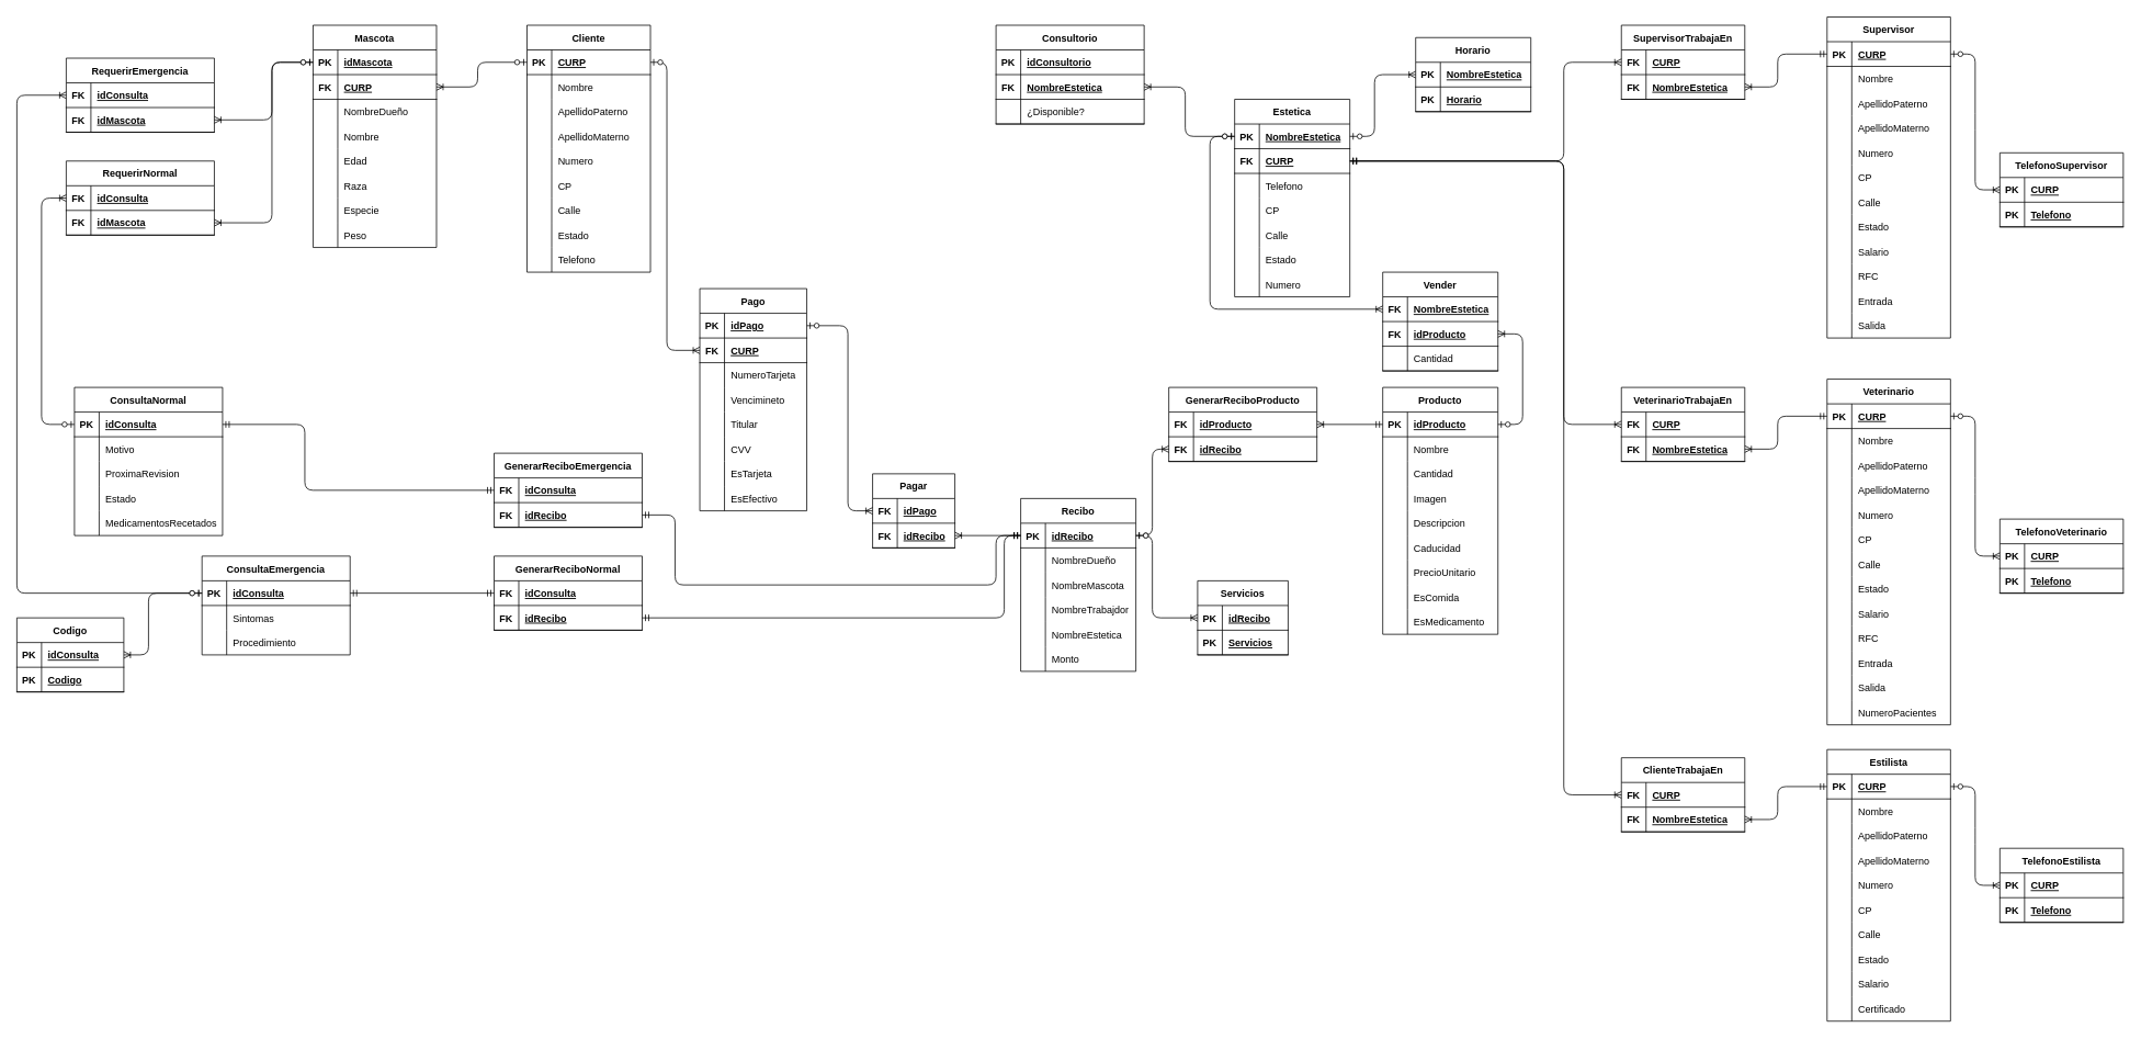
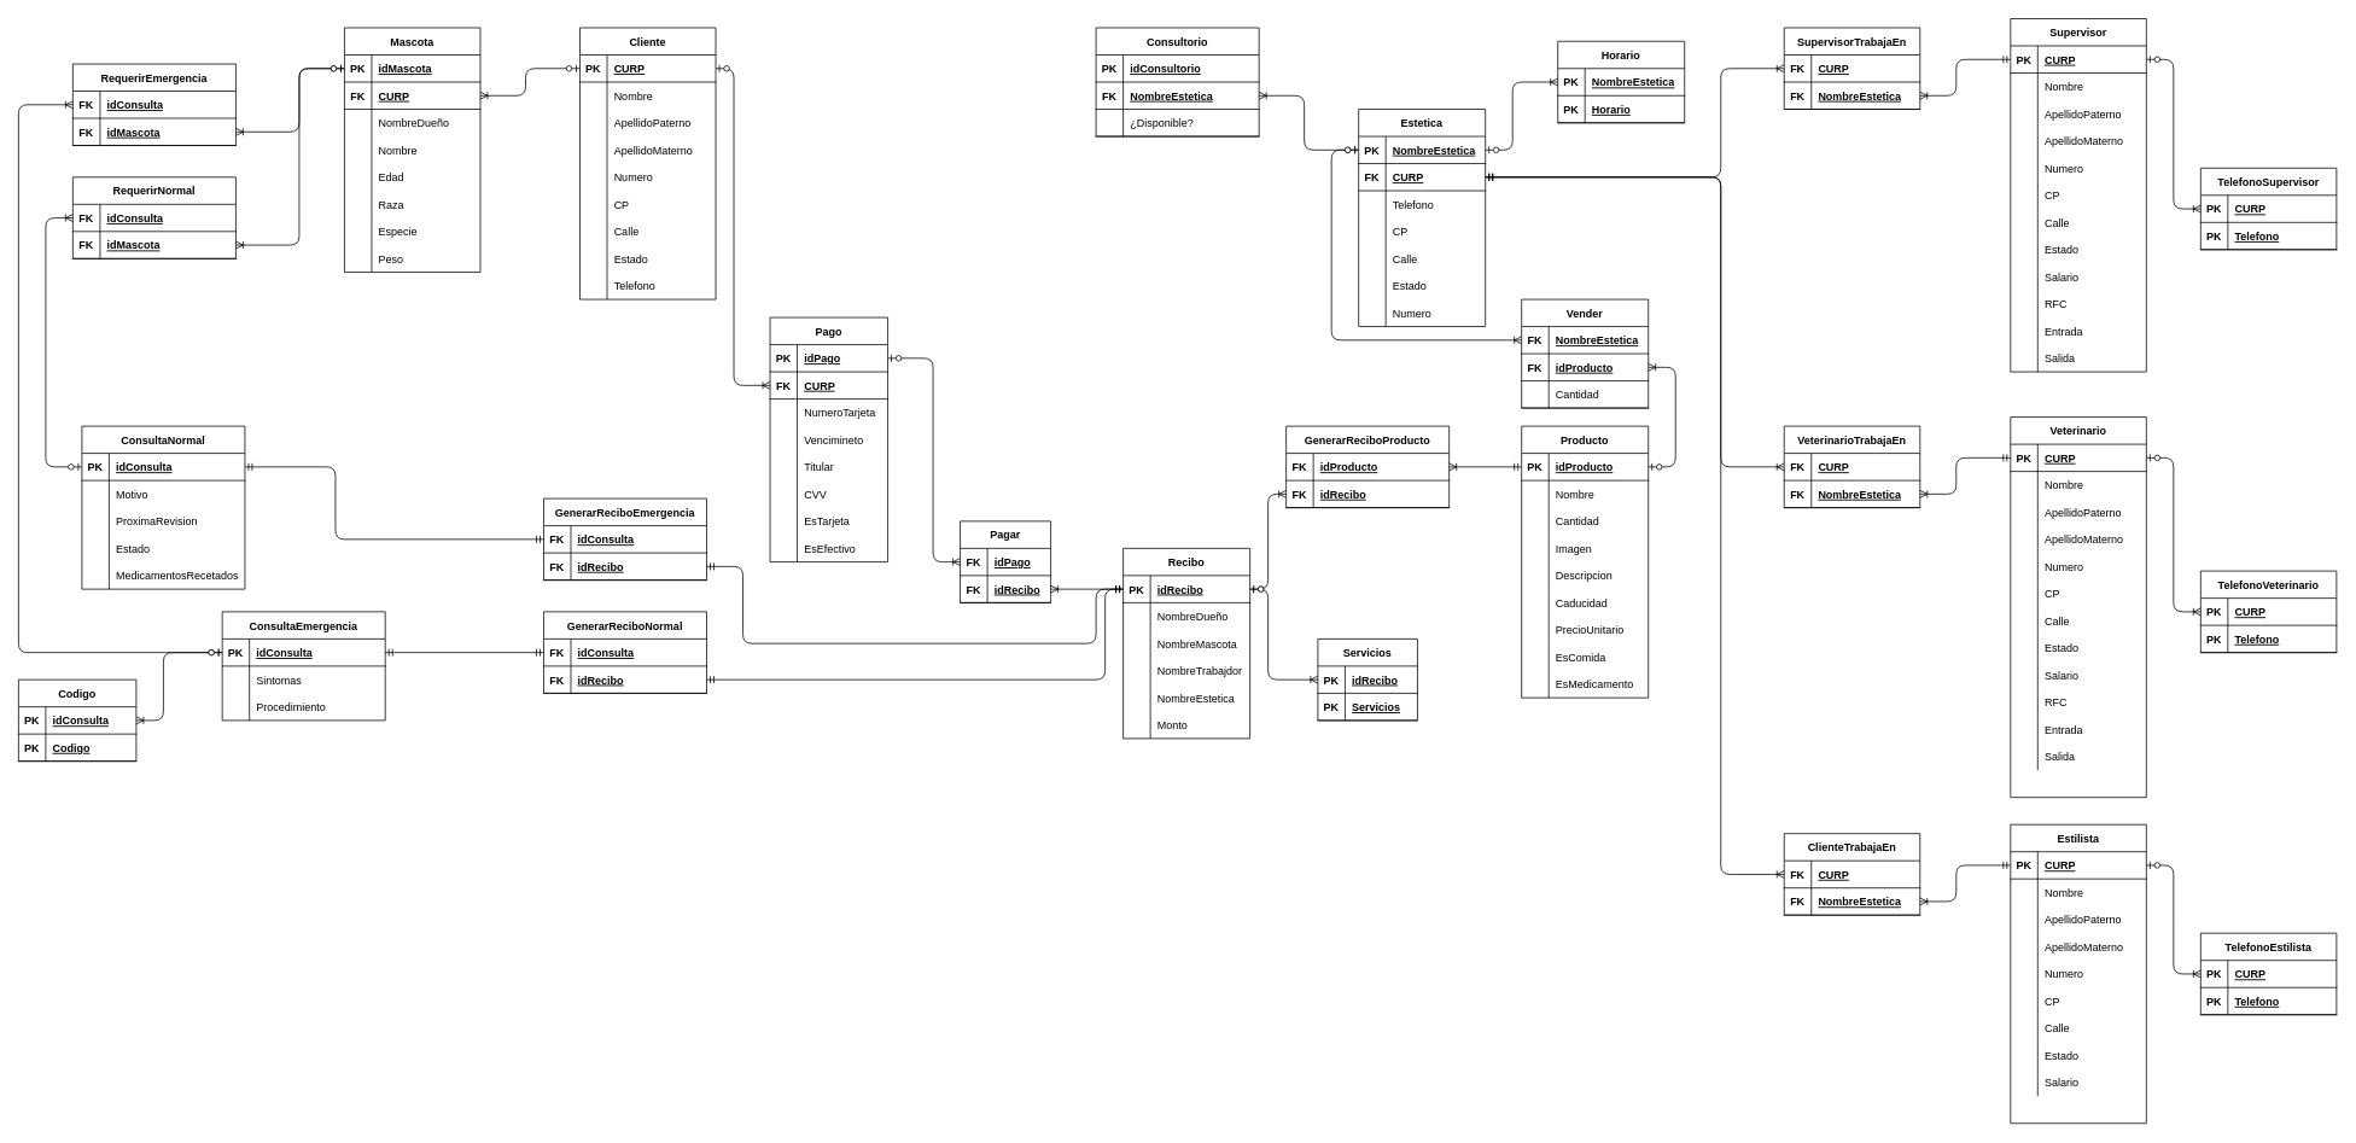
- <mxCell id="86" value="NumeroPacientes" style="shape=partialRectangle;overflow=hidden;connectable=0;fillColor=none;top=0;left=0;bottom=0;right=0;align=left;spacingLeft=6;" parent="84" vertex="1"><mxGeometry x="30" width="120" height="30" as="geometry"><mxRectangle width="120" height="30" as="alternateBounds" /></mxGeometry></mxCell>
- <mxCell id="234" value="Certificado" style="shape=partialRectangle;overflow=hidden;connectable=0;fillColor=none;top=0;left=0;bottom=0;right=0;align=left;spacingLeft=6;" parent="232" vertex="1"><mxGeometry x="30" width="120" height="30" as="geometry"><mxRectangle width="120" height="30" as="alternateBounds" /></mxGeometry></mxCell>
